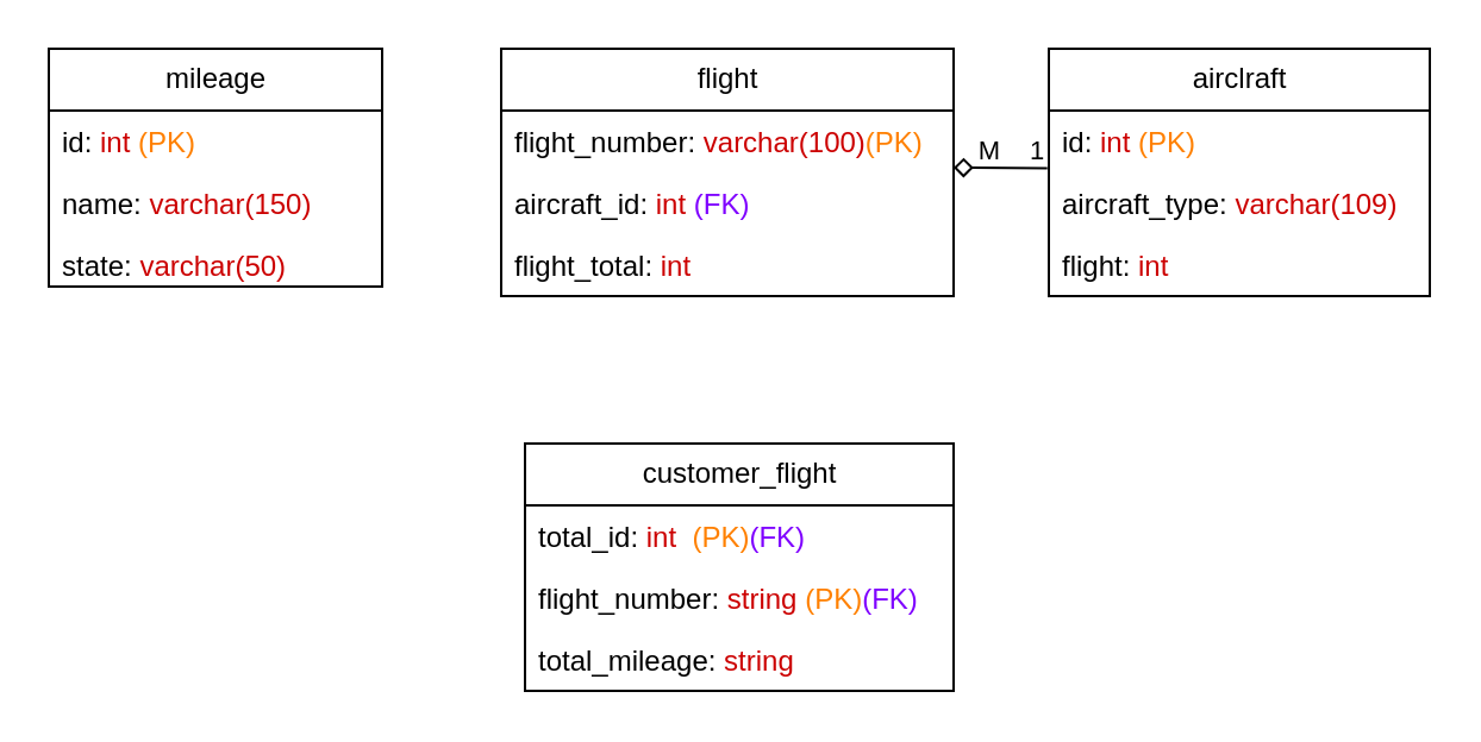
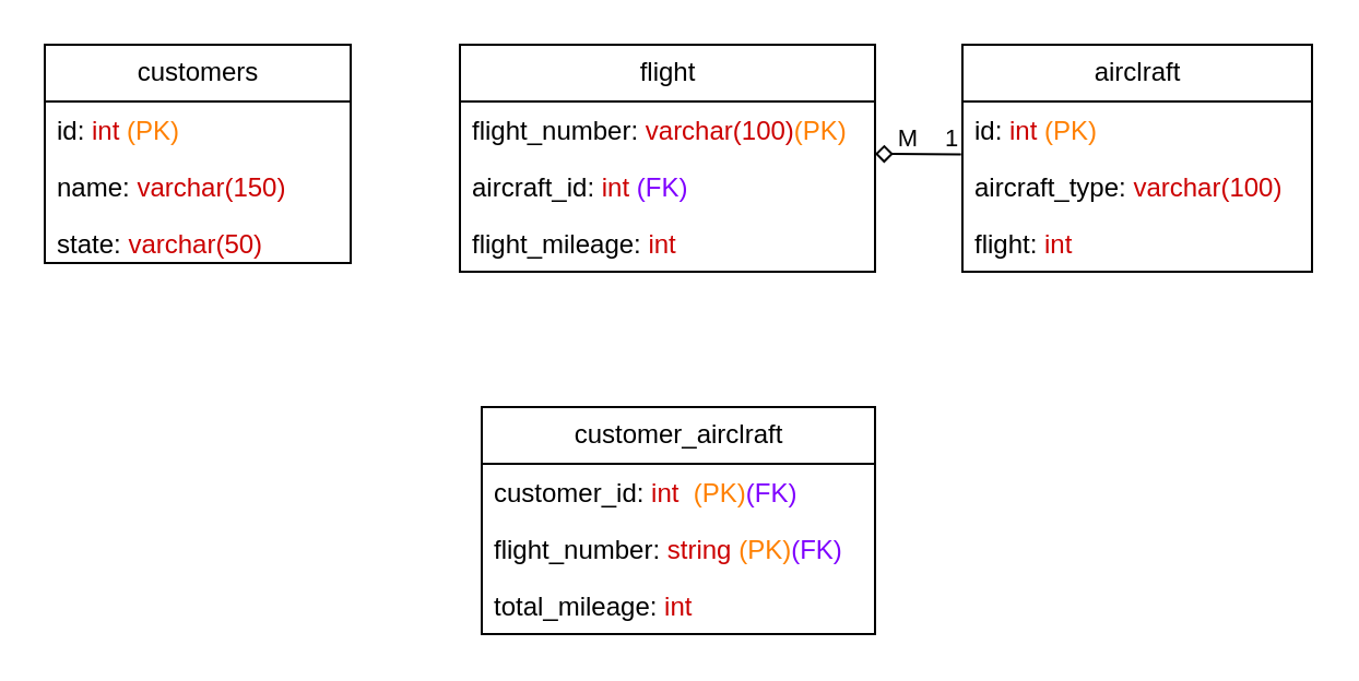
- <mxCell id="6" value="mileage" style="swimlane;fontStyle=0;childLayout=stackLayout;horizontal=1;startSize=26;fillColor=none;horizontalStack=0;resizeParent=1;resizeParentMax=0;resizeLast=0;collapsible=1;marginBottom=0;html=1;" parent="1" vertex="1"><mxGeometry x="20" y="20" width="140" height="100" as="geometry" /></mxCell>
+ <mxCell id="6" value="customers" style="swimlane;fontStyle=0;childLayout=stackLayout;horizontal=1;startSize=26;fillColor=none;horizontalStack=0;resizeParent=1;resizeParentMax=0;resizeLast=0;collapsible=1;marginBottom=0;html=1;" parent="1" vertex="1"><mxGeometry x="20" y="20" width="140" height="100" as="geometry" /></mxCell>
- <mxCell id="12" value="aircraft_type:&amp;nbsp;&lt;span style=&quot;color: rgb(204, 0, 0);&quot;&gt;varchar(109)&lt;/span&gt;" style="text;strokeColor=none;fillColor=none;align=left;verticalAlign=top;spacingLeft=4;spacingRight=4;overflow=hidden;rotatable=0;points=[[0,0.5],[1,0.5]];portConstraint=eastwest;whiteSpace=wrap;html=1;" parent="10" vertex="1"><mxGeometry y="52" width="160" height="26" as="geometry" /></mxCell>
+ <mxCell id="12" value="aircraft_type:&amp;nbsp;&lt;span style=&quot;color: rgb(204, 0, 0);&quot;&gt;varchar(100)&lt;/span&gt;" style="text;strokeColor=none;fillColor=none;align=left;verticalAlign=top;spacingLeft=4;spacingRight=4;overflow=hidden;rotatable=0;points=[[0,0.5],[1,0.5]];portConstraint=eastwest;whiteSpace=wrap;html=1;" parent="10" vertex="1"><mxGeometry y="52" width="160" height="26" as="geometry" /></mxCell>
- <mxCell id="5" value="flight_total: &lt;font style=&quot;color: rgb(204, 0, 0);&quot;&gt;int&amp;nbsp;&lt;/font&gt;" style="text;strokeColor=none;fillColor=none;align=left;verticalAlign=top;spacingLeft=4;spacingRight=4;overflow=hidden;rotatable=0;points=[[0,0.5],[1,0.5]];portConstraint=eastwest;whiteSpace=wrap;html=1;" parent="2" vertex="1"><mxGeometry y="78" width="190" height="26" as="geometry" /></mxCell>
+ <mxCell id="5" value="flight_mileage: &lt;font style=&quot;color: rgb(204, 0, 0);&quot;&gt;int&amp;nbsp;&lt;/font&gt;" style="text;strokeColor=none;fillColor=none;align=left;verticalAlign=top;spacingLeft=4;spacingRight=4;overflow=hidden;rotatable=0;points=[[0,0.5],[1,0.5]];portConstraint=eastwest;whiteSpace=wrap;html=1;" parent="2" vertex="1"><mxGeometry y="78" width="190" height="26" as="geometry" /></mxCell>
- <mxCell id="14" value="customer_flight" style="swimlane;fontStyle=0;childLayout=stackLayout;horizontal=1;startSize=26;fillColor=none;horizontalStack=0;resizeParent=1;resizeParentMax=0;resizeLast=0;collapsible=1;marginBottom=0;html=1;" parent="1" vertex="1"><mxGeometry x="220" y="186" width="180" height="104" as="geometry" /></mxCell>
+ <mxCell id="14" value="customer_airclraft" style="swimlane;fontStyle=0;childLayout=stackLayout;horizontal=1;startSize=26;fillColor=none;horizontalStack=0;resizeParent=1;resizeParentMax=0;resizeLast=0;collapsible=1;marginBottom=0;html=1;" parent="1" vertex="1"><mxGeometry x="220" y="186" width="180" height="104" as="geometry" /></mxCell>
- <mxCell id="15" value="total_id: &lt;font style=&quot;color: rgb(204, 0, 0);&quot;&gt;int&amp;nbsp;&amp;nbsp;&lt;/font&gt;&lt;span style=&quot;color: rgb(255, 128, 0);&quot;&gt;(PK)&lt;/span&gt;&lt;span style=&quot;color: rgb(255, 128, 0);&quot;&gt;&lt;font style=&quot;color: rgb(127, 0, 255);&quot;&gt;(FK)&lt;/font&gt;&lt;/span&gt;" style="text;strokeColor=none;fillColor=none;align=left;verticalAlign=top;spacingLeft=4;spacingRight=4;overflow=hidden;rotatable=0;points=[[0,0.5],[1,0.5]];portConstraint=eastwest;whiteSpace=wrap;html=1;" parent="14" vertex="1"><mxGeometry y="26" width="180" height="26" as="geometry" /></mxCell>
+ <mxCell id="15" value="customer_id: &lt;font style=&quot;color: rgb(204, 0, 0);&quot;&gt;int&amp;nbsp;&amp;nbsp;&lt;/font&gt;&lt;span style=&quot;color: rgb(255, 128, 0);&quot;&gt;(PK)&lt;/span&gt;&lt;span style=&quot;color: rgb(255, 128, 0);&quot;&gt;&lt;font style=&quot;color: rgb(127, 0, 255);&quot;&gt;(FK)&lt;/font&gt;&lt;/span&gt;" style="text;strokeColor=none;fillColor=none;align=left;verticalAlign=top;spacingLeft=4;spacingRight=4;overflow=hidden;rotatable=0;points=[[0,0.5],[1,0.5]];portConstraint=eastwest;whiteSpace=wrap;html=1;" parent="14" vertex="1"><mxGeometry y="26" width="180" height="26" as="geometry" /></mxCell>
- <mxCell id="17" value="total_mileage: &lt;font style=&quot;color: rgb(204, 0, 0);&quot;&gt;string&lt;/font&gt;" style="text;strokeColor=none;fillColor=none;align=left;verticalAlign=top;spacingLeft=4;spacingRight=4;overflow=hidden;rotatable=0;points=[[0,0.5],[1,0.5]];portConstraint=eastwest;whiteSpace=wrap;html=1;" parent="14" vertex="1"><mxGeometry y="78" width="180" height="26" as="geometry" /></mxCell>
+ <mxCell id="17" value="total_mileage: &lt;font style=&quot;color: rgb(204, 0, 0);&quot;&gt;int&lt;/font&gt;" style="text;strokeColor=none;fillColor=none;align=left;verticalAlign=top;spacingLeft=4;spacingRight=4;overflow=hidden;rotatable=0;points=[[0,0.5],[1,0.5]];portConstraint=eastwest;whiteSpace=wrap;html=1;" parent="14" vertex="1"><mxGeometry y="78" width="180" height="26" as="geometry" /></mxCell>
